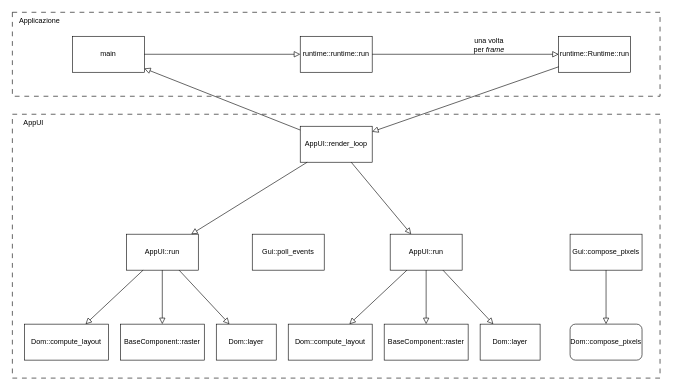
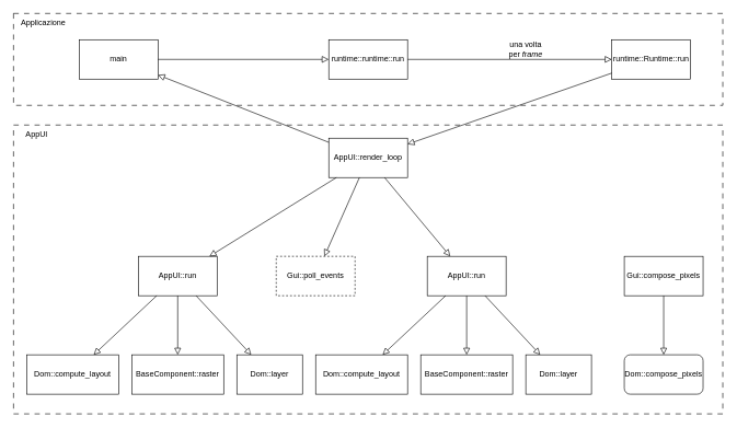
- <mxCell id="29" value="una volta per &lt;i&gt;frame&lt;/i&gt;" style="text;html=1;align=center;verticalAlign=middle;whiteSpace=wrap;rounded=0;" vertex="1" parent="1"><mxGeometry x="785" y="60" width="60" height="30" as="geometry" /></mxCell>
+ <mxCell id="29" value="una volta per &lt;i&gt;frame&lt;/i&gt;" style="text;html=1;align=center;verticalAlign=middle;whiteSpace=wrap;rounded=0;" vertex="1" parent="1"><mxGeometry x="770" y="60" width="60" height="30" as="geometry" /></mxCell>
+ <mxCell id="14" value="" style="endArrow=block;html=1;rounded=0;endFill=0;endSize=8;" edge="1" parent="1" source="11" target="13"><mxGeometry width="50" height="50" relative="1" as="geometry"><mxPoint x="460" y="520" as="sourcePoint" /><mxPoint x="510" y="470" as="targetPoint" /></mxGeometry></mxCell>
- <mxCell id="13" value="Gui::poll_events" style="rounded=0;whiteSpace=wrap;html=1;" vertex="1" parent="1"><mxGeometry x="420" y="390" width="120" height="60" as="geometry" /></mxCell>
+ <mxCell id="13" value="Gui::poll_events" style="rounded=0;whiteSpace=wrap;html=1;dashed=1;" vertex="1" parent="1"><mxGeometry x="420" y="390" width="120" height="60" as="geometry" /></mxCell>
